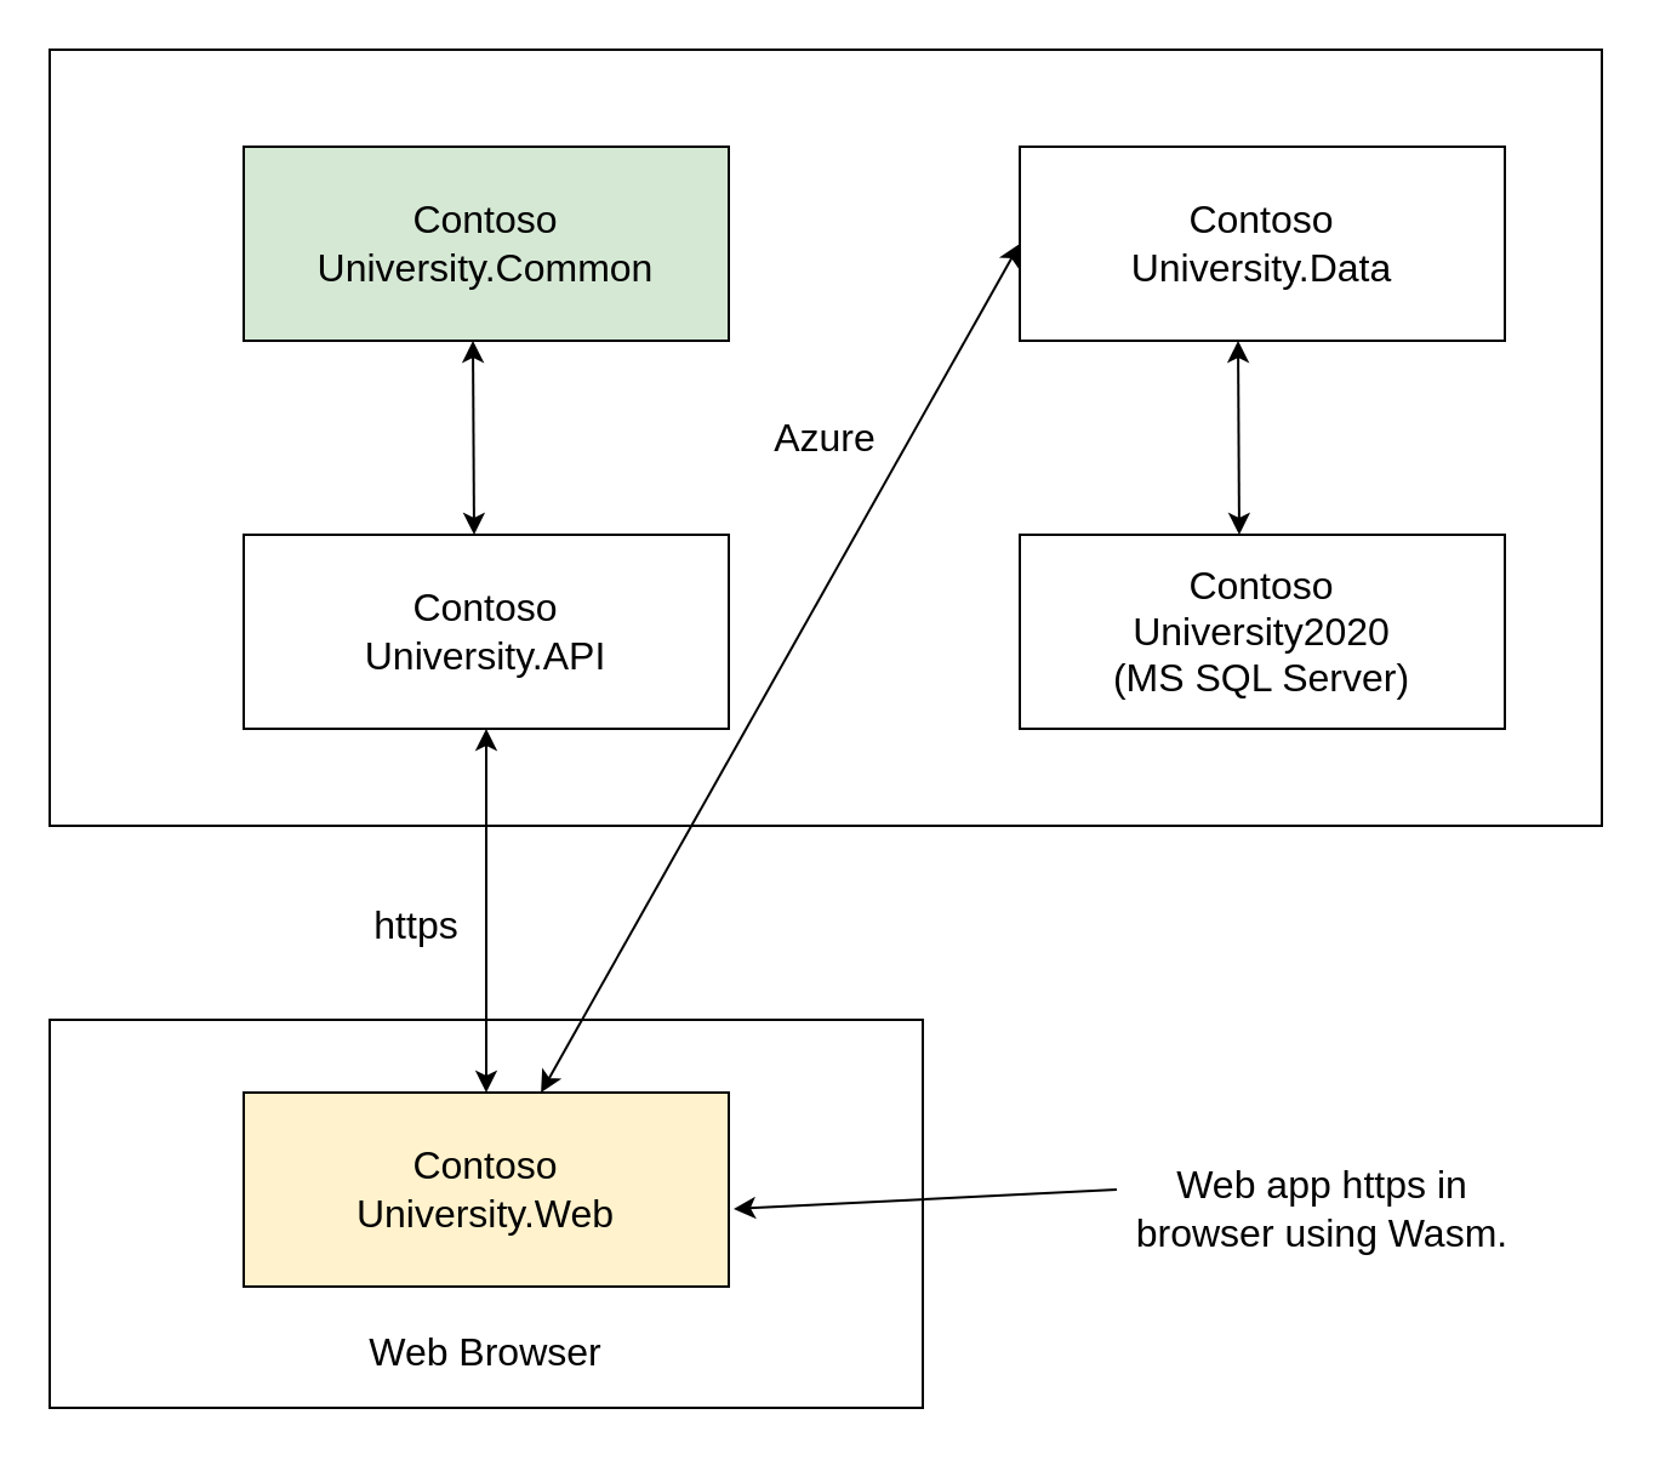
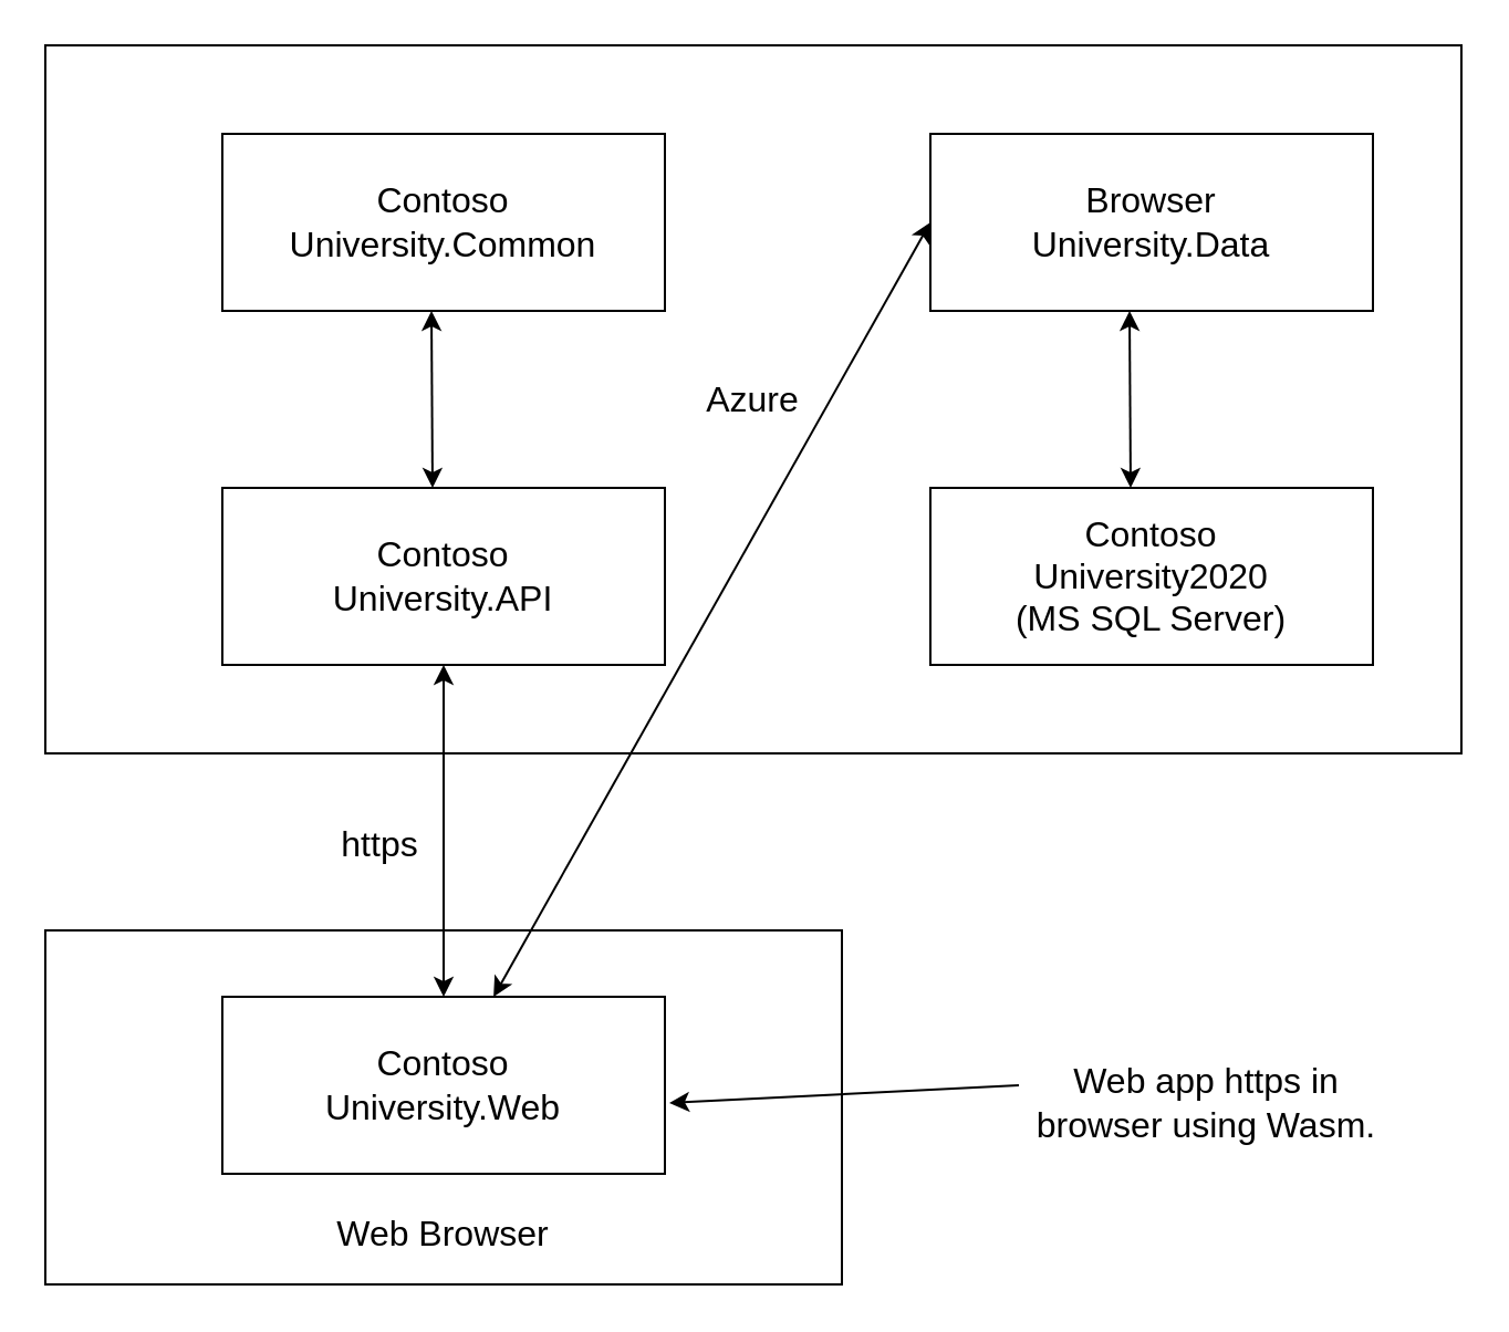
- <mxCell id="6" value="&lt;div style=&quot;font-size: 16px;&quot;&gt;&lt;font style=&quot;font-size: 16px;&quot;&gt;Contoso&lt;/font&gt;&lt;/div&gt;&lt;div style=&quot;font-size: 16px;&quot;&gt;&lt;font style=&quot;font-size: 16px;&quot;&gt;University.Common&lt;/font&gt;&lt;/div&gt;" style="rounded=0;whiteSpace=wrap;html=1;fillColor=#d5e8d4;" vertex="1" parent="1"><mxGeometry x="100" y="60" width="200" height="80" as="geometry" /></mxCell>
+ <mxCell id="6" value="&lt;div style=&quot;font-size: 16px;&quot;&gt;&lt;font style=&quot;font-size: 16px;&quot;&gt;Contoso&lt;/font&gt;&lt;/div&gt;&lt;div style=&quot;font-size: 16px;&quot;&gt;&lt;font style=&quot;font-size: 16px;&quot;&gt;University.Common&lt;/font&gt;&lt;/div&gt;" style="rounded=0;whiteSpace=wrap;html=1;" vertex="1" parent="1"><mxGeometry x="100" y="60" width="200" height="80" as="geometry" /></mxCell>
- <mxCell id="7" value="&lt;div style=&quot;font-size: 16px;&quot;&gt;&lt;font style=&quot;font-size: 16px;&quot;&gt;Contoso&lt;/font&gt;&lt;/div&gt;&lt;div style=&quot;font-size: 16px;&quot;&gt;&lt;font style=&quot;font-size: 16px;&quot;&gt;University.Data&lt;/font&gt;&lt;/div&gt;" style="rounded=0;whiteSpace=wrap;html=1;" vertex="1" parent="1"><mxGeometry x="420" y="60" width="200" height="80" as="geometry" /></mxCell>
+ <mxCell id="7" value="&lt;div style=&quot;font-size: 16px;&quot;&gt;&lt;font style=&quot;font-size: 16px;&quot;&gt;Browser&lt;/font&gt;&lt;/div&gt;&lt;div style=&quot;font-size: 16px;&quot;&gt;&lt;font style=&quot;font-size: 16px;&quot;&gt;University.Data&lt;/font&gt;&lt;/div&gt;" style="rounded=0;whiteSpace=wrap;html=1;" vertex="1" parent="1"><mxGeometry x="420" y="60" width="200" height="80" as="geometry" /></mxCell>
- <mxCell id="5" value="&lt;div style=&quot;font-size: 16px;&quot;&gt;&lt;font style=&quot;font-size: 16px;&quot;&gt;Contoso&lt;/font&gt;&lt;/div&gt;&lt;div style=&quot;font-size: 16px;&quot;&gt;&lt;font style=&quot;font-size: 16px;&quot;&gt;University.Web&lt;/font&gt;&lt;/div&gt;" style="rounded=0;whiteSpace=wrap;html=1;fillColor=#fff2cc;" vertex="1" parent="1"><mxGeometry x="100" y="450" width="200" height="80" as="geometry" /></mxCell>
+ <mxCell id="5" value="&lt;div style=&quot;font-size: 16px;&quot;&gt;&lt;font style=&quot;font-size: 16px;&quot;&gt;Contoso&lt;/font&gt;&lt;/div&gt;&lt;div style=&quot;font-size: 16px;&quot;&gt;&lt;font style=&quot;font-size: 16px;&quot;&gt;University.Web&lt;/font&gt;&lt;/div&gt;" style="rounded=0;whiteSpace=wrap;html=1;" vertex="1" parent="1"><mxGeometry x="100" y="450" width="200" height="80" as="geometry" /></mxCell>
